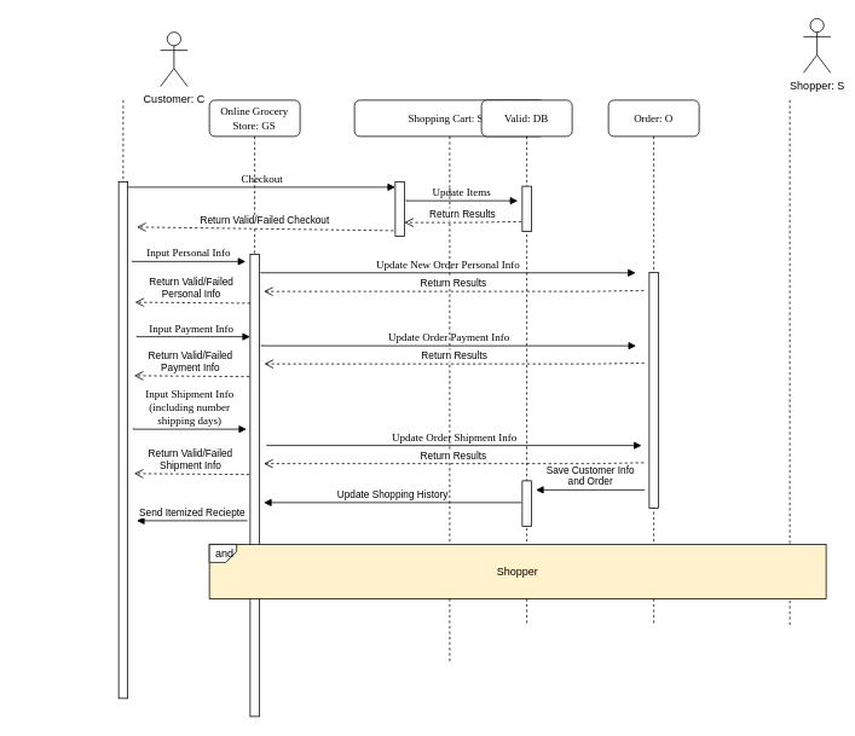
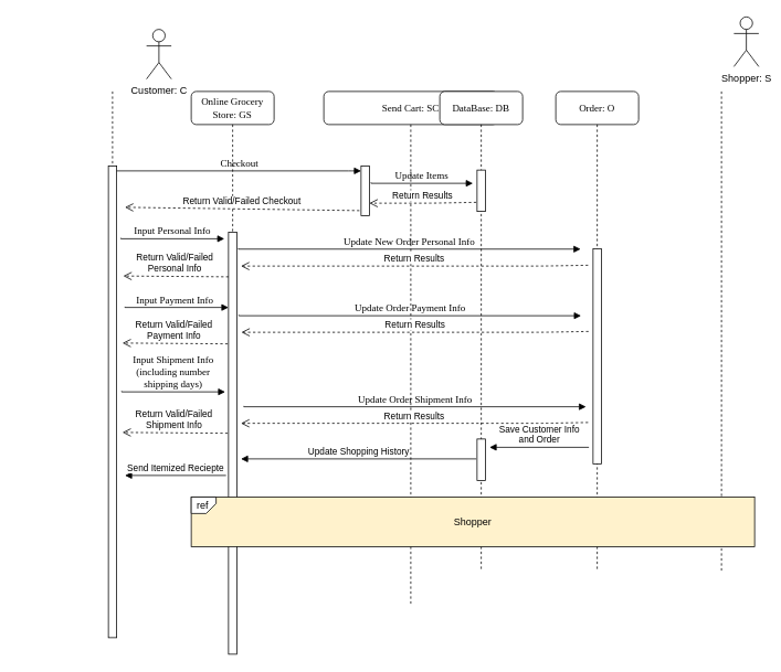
- <mxCell id="4" value="Shopping Cart: SC" style="shape=umlLifeline;perimeter=lifelinePerimeter;whiteSpace=wrap;html=1;container=1;collapsible=0;recursiveResize=0;outlineConnect=0;rounded=1;shadow=0;comic=0;labelBackgroundColor=none;strokeColor=#000000;strokeWidth=1;fillColor=#FFFFFF;fontFamily=Verdana;fontSize=12;fontColor=#000000;align=center;" parent="1" vertex="1"><mxGeometry x="390" y="110" width="210" height="620" as="geometry" /></mxCell>
+ <mxCell id="4" value="Send Cart: SC" style="shape=umlLifeline;perimeter=lifelinePerimeter;whiteSpace=wrap;html=1;container=1;collapsible=0;recursiveResize=0;outlineConnect=0;rounded=1;shadow=0;comic=0;labelBackgroundColor=none;strokeColor=#000000;strokeWidth=1;fillColor=#FFFFFF;fontFamily=Verdana;fontSize=12;fontColor=#000000;align=center;" parent="1" vertex="1"><mxGeometry x="390" y="110" width="210" height="620" as="geometry" /></mxCell>
- <mxCell id="7" value="Valid: DB" style="shape=umlLifeline;perimeter=lifelinePerimeter;whiteSpace=wrap;html=1;container=1;collapsible=0;recursiveResize=0;outlineConnect=0;rounded=1;shadow=0;comic=0;labelBackgroundColor=none;strokeColor=#000000;strokeWidth=1;fillColor=#FFFFFF;fontFamily=Verdana;fontSize=12;fontColor=#000000;align=center;" parent="1" vertex="1"><mxGeometry x="530" y="110" width="100" height="580" as="geometry" /></mxCell>
+ <mxCell id="7" value="DataBase: DB" style="shape=umlLifeline;perimeter=lifelinePerimeter;whiteSpace=wrap;html=1;container=1;collapsible=0;recursiveResize=0;outlineConnect=0;rounded=1;shadow=0;comic=0;labelBackgroundColor=none;strokeColor=#000000;strokeWidth=1;fillColor=#FFFFFF;fontFamily=Verdana;fontSize=12;fontColor=#000000;align=center;" parent="1" vertex="1"><mxGeometry x="530" y="110" width="100" height="580" as="geometry" /></mxCell>
- <mxCell id="37" value="and" style="text;html=1;resizable=0;points=[];autosize=1;align=left;verticalAlign=top;spacingTop=-4;" vertex="1" parent="1"><mxGeometry x="235" y="600" width="30" height="20" as="geometry" /></mxCell>
+ <mxCell id="37" value="ref" style="text;html=1;resizable=0;points=[];autosize=1;align=left;verticalAlign=top;spacingTop=-4;" vertex="1" parent="1"><mxGeometry x="235" y="600" width="30" height="20" as="geometry" /></mxCell>
